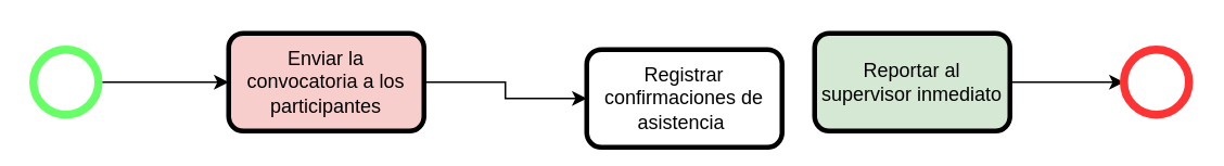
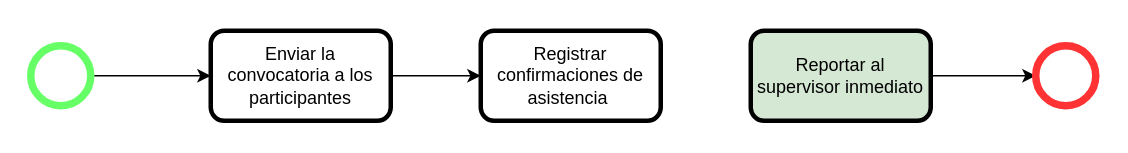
- <mxCell id="5" value="Enviar la convocatoria a los participantes" style="rounded=1;whiteSpace=wrap;html=1;strokeColor=#000000;strokeWidth=3;fillColor=#f8cecc;" vertex="1" parent="1"><mxGeometry x="140" y="20" width="120" height="60" as="geometry" /></mxCell>
+ <mxCell id="5" value="Enviar la convocatoria a los participantes" style="rounded=1;whiteSpace=wrap;html=1;strokeColor=#000000;strokeWidth=3;" vertex="1" parent="1"><mxGeometry x="140" y="20" width="120" height="60" as="geometry" /></mxCell>
- <mxCell id="6" value="Registrar confirmaciones de asistencia&amp;nbsp;" style="rounded=1;whiteSpace=wrap;html=1;strokeColor=#000000;strokeWidth=3;" vertex="1" parent="1"><mxGeometry x="360" y="30" width="120" height="60" as="geometry" /></mxCell>
+ <mxCell id="6" value="Registrar confirmaciones de asistencia&amp;nbsp;" style="rounded=1;whiteSpace=wrap;html=1;strokeColor=#000000;strokeWidth=3;" vertex="1" parent="1"><mxGeometry x="320" y="20" width="120" height="60" as="geometry" /></mxCell>
